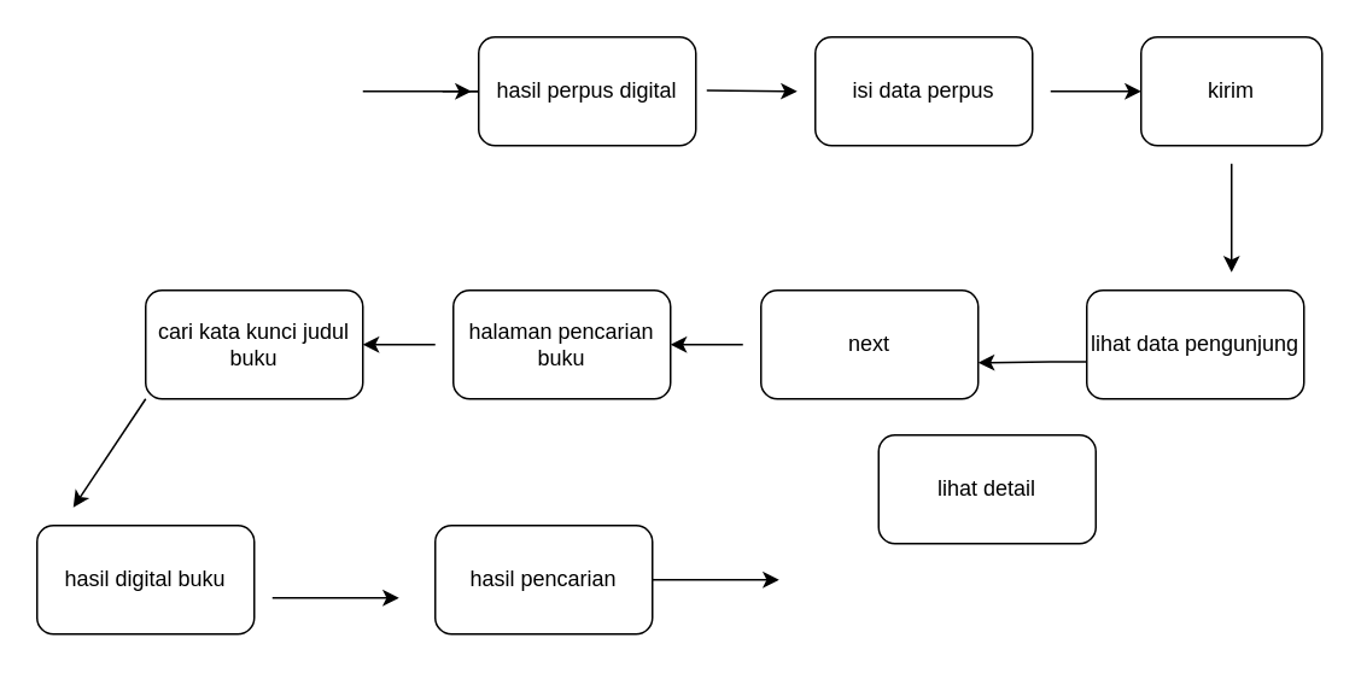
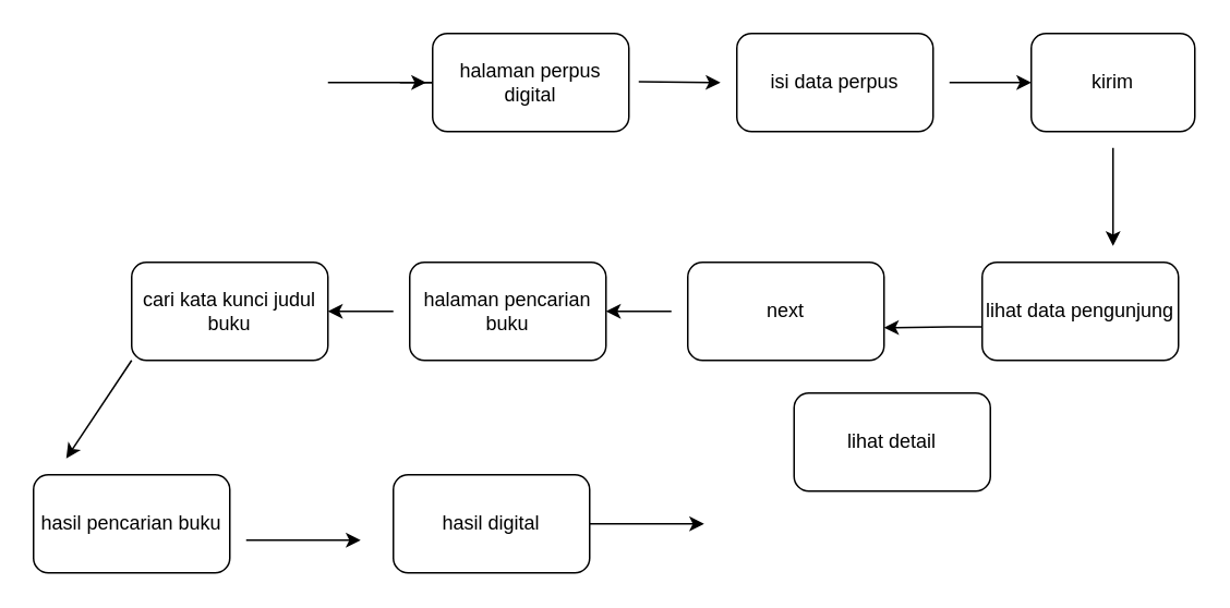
- <mxCell id="4" value="hasil perpus digital" style="rounded=1;whiteSpace=wrap;html=1;" vertex="1" parent="1"><mxGeometry x="264" y="20" width="120" height="60" as="geometry" /></mxCell>
+ <mxCell id="4" value="halaman perpus digital" style="rounded=1;whiteSpace=wrap;html=1;" vertex="1" parent="1"><mxGeometry x="264" y="20" width="120" height="60" as="geometry" /></mxCell>
- <mxCell id="17" value="hasil digital buku" style="rounded=1;whiteSpace=wrap;html=1;" vertex="1" parent="1"><mxGeometry x="20" y="290" width="120" height="60" as="geometry" /></mxCell>
+ <mxCell id="17" value="hasil pencarian buku" style="rounded=1;whiteSpace=wrap;html=1;" vertex="1" parent="1"><mxGeometry x="20" y="290" width="120" height="60" as="geometry" /></mxCell>
- <mxCell id="20" value="hasil pencarian" style="rounded=1;whiteSpace=wrap;html=1;" vertex="1" parent="1"><mxGeometry x="240" y="290" width="120" height="60" as="geometry" /></mxCell>
+ <mxCell id="20" value="hasil digital" style="rounded=1;whiteSpace=wrap;html=1;" vertex="1" parent="1"><mxGeometry x="240" y="290" width="120" height="60" as="geometry" /></mxCell>
